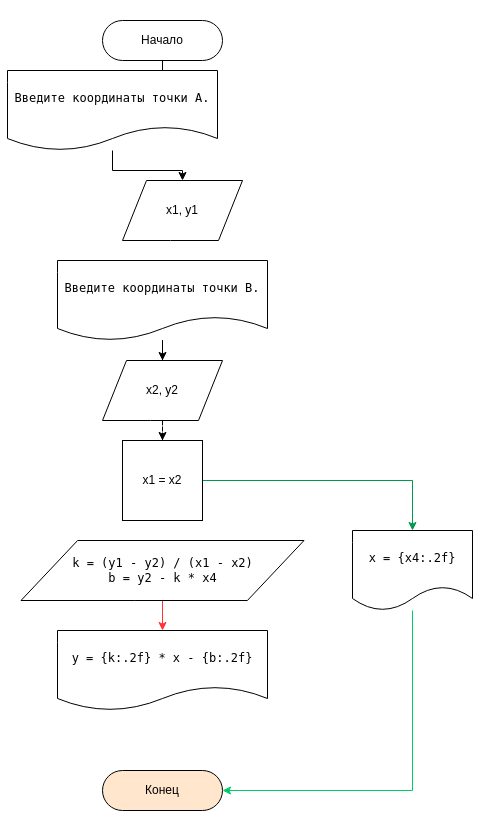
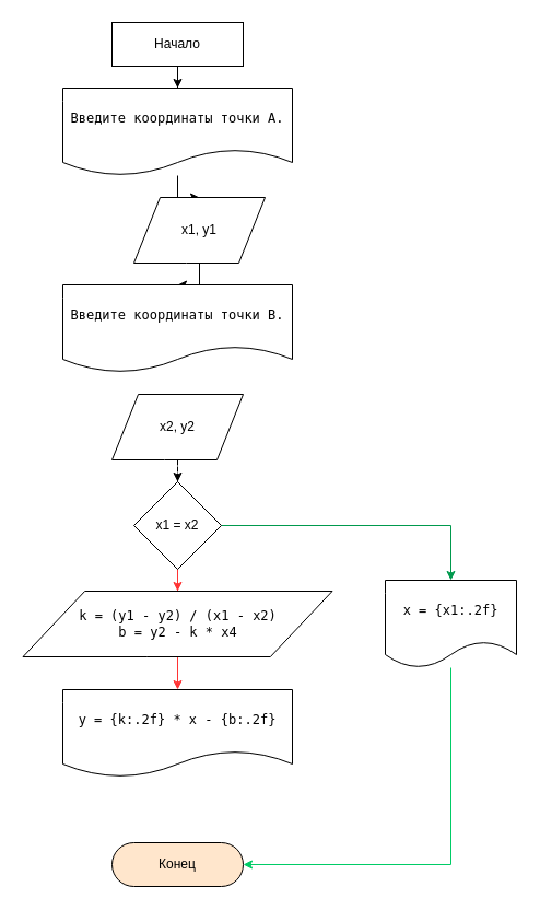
- <mxCell id="3" value="Начало" style="rounded=1;whiteSpace=wrap;html=1;arcSize=50;" vertex="1" parent="1"><mxGeometry x="102" y="20" width="120" height="40" as="geometry" /></mxCell>
+ <mxCell id="3" value="Начало" style="whiteSpace=wrap;html=1;arcSize=50;rounded=0;" vertex="1" parent="1"><mxGeometry x="102" y="20" width="120" height="40" as="geometry" /></mxCell>
- <mxCell id="5" value="&lt;pre&gt;&lt;span&gt;Введите координаты точки А.&lt;/span&gt;&lt;/pre&gt;" style="shape=document;whiteSpace=wrap;html=1;boundedLbl=1;rounded=1;" vertex="1" parent="1"><mxGeometry x="7" y="70" width="210" height="80" as="geometry" /></mxCell>
+ <mxCell id="5" value="&lt;pre&gt;&lt;span&gt;Введите координаты точки А.&lt;/span&gt;&lt;/pre&gt;" style="shape=document;whiteSpace=wrap;html=1;boundedLbl=1;rounded=1;" vertex="1" parent="1"><mxGeometry x="57" y="80" width="210" height="80" as="geometry" /></mxCell>
+ <mxCell id="6" value="" style="edgeStyle=orthogonalEdgeStyle;rounded=0;orthogonalLoop=1;jettySize=auto;html=1;" edge="1" parent="1" source="7" target="9"><mxGeometry relative="1" as="geometry" /></mxCell>
- <mxCell id="8" value="" style="edgeStyle=orthogonalEdgeStyle;rounded=0;orthogonalLoop=1;jettySize=auto;html=1;" edge="1" parent="1" source="9" target="11"><mxGeometry relative="1" as="geometry" /></mxCell>
- <mxCell id="14" value="x1 = x2" style="whiteSpace=wrap;html=1;arcSize=0;rounded=1;" vertex="1" parent="1"><mxGeometry x="122" y="440" width="80" height="80" as="geometry" /></mxCell>
+ <mxCell id="14" value="x1 = x2" style="rhombus;whiteSpace=wrap;html=1;rounded=1;arcSize=0;" vertex="1" parent="1"><mxGeometry x="122" y="440" width="80" height="80" as="geometry" /></mxCell>
+ <mxCell id="13" value="" style="edgeStyle=orthogonalEdgeStyle;rounded=0;orthogonalLoop=1;jettySize=auto;html=1;strokeColor=#FF3333;" edge="1" parent="1" source="14" target="18"><mxGeometry relative="1" as="geometry" /></mxCell>
- <mxCell id="16" value="&lt;pre&gt;&lt;span&gt;x = &lt;/span&gt;&lt;span&gt;{&lt;/span&gt;x4&lt;span&gt;:&lt;/span&gt;&lt;span&gt;.2f&lt;/span&gt;&lt;span&gt;}&lt;/span&gt;&lt;/pre&gt;" style="shape=document;whiteSpace=wrap;html=1;boundedLbl=1;rounded=1;" vertex="1" parent="1"><mxGeometry x="352" y="530" width="120" height="80" as="geometry" /></mxCell>
+ <mxCell id="16" value="&lt;pre&gt;&lt;span&gt;x = &lt;/span&gt;&lt;span&gt;{&lt;/span&gt;x1&lt;span&gt;:&lt;/span&gt;&lt;span&gt;.2f&lt;/span&gt;&lt;span&gt;}&lt;/span&gt;&lt;/pre&gt;" style="shape=document;whiteSpace=wrap;html=1;boundedLbl=1;rounded=1;" vertex="1" parent="1"><mxGeometry x="352" y="530" width="120" height="80" as="geometry" /></mxCell>
